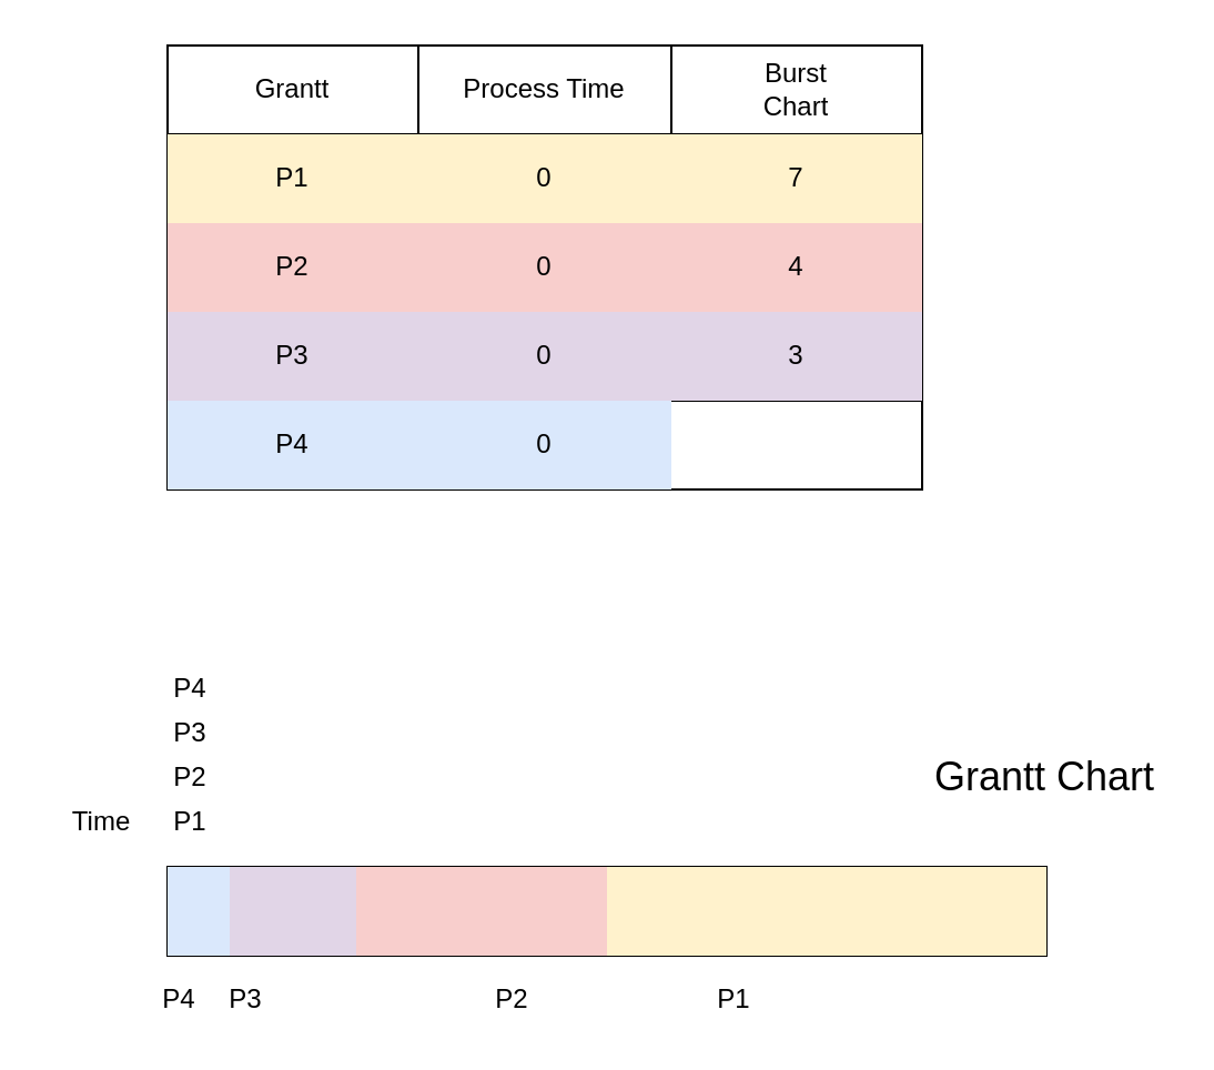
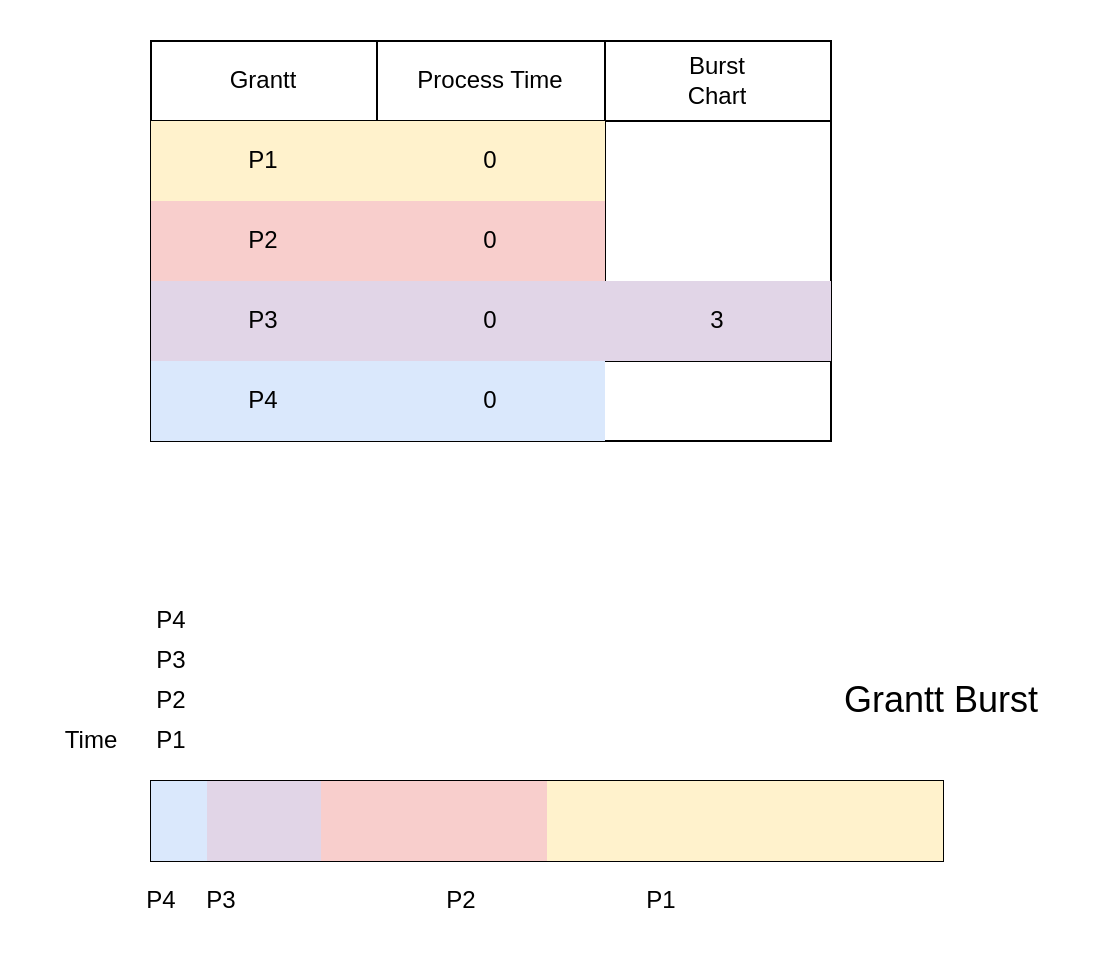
- <mxCell id="31" value="7" style="shape=partialRectangle;html=1;whiteSpace=wrap;connectable=0;overflow=hidden;fillColor=#fff2cc;top=0;left=0;bottom=0;right=0;strokeColor=#d6b656;" vertex="1" parent="28"><mxGeometry x="227" width="113" height="40" as="geometry" /></mxCell>
- <mxCell id="35" value="4" style="shape=partialRectangle;html=1;whiteSpace=wrap;connectable=0;overflow=hidden;fillColor=#f8cecc;top=0;left=0;bottom=0;right=0;strokeColor=#b85450;" vertex="1" parent="32"><mxGeometry x="227" width="113" height="40" as="geometry" /></mxCell>
- <mxCell id="2" value="&lt;font style=&quot;font-size: 18px&quot;&gt;Grantt Chart&lt;/font&gt;" style="text;html=1;align=center;verticalAlign=middle;resizable=0;points=[];autosize=1;" vertex="1" parent="1"><mxGeometry x="415" y="340" width="110" height="20" as="geometry" /></mxCell>
+ <mxCell id="2" value="&lt;font style=&quot;font-size: 18px&quot;&gt;Grantt Burst&lt;/font&gt;" style="text;html=1;align=center;verticalAlign=middle;resizable=0;points=[];autosize=1;" vertex="1" parent="1"><mxGeometry x="415" y="340" width="110" height="20" as="geometry" /></mxCell>
